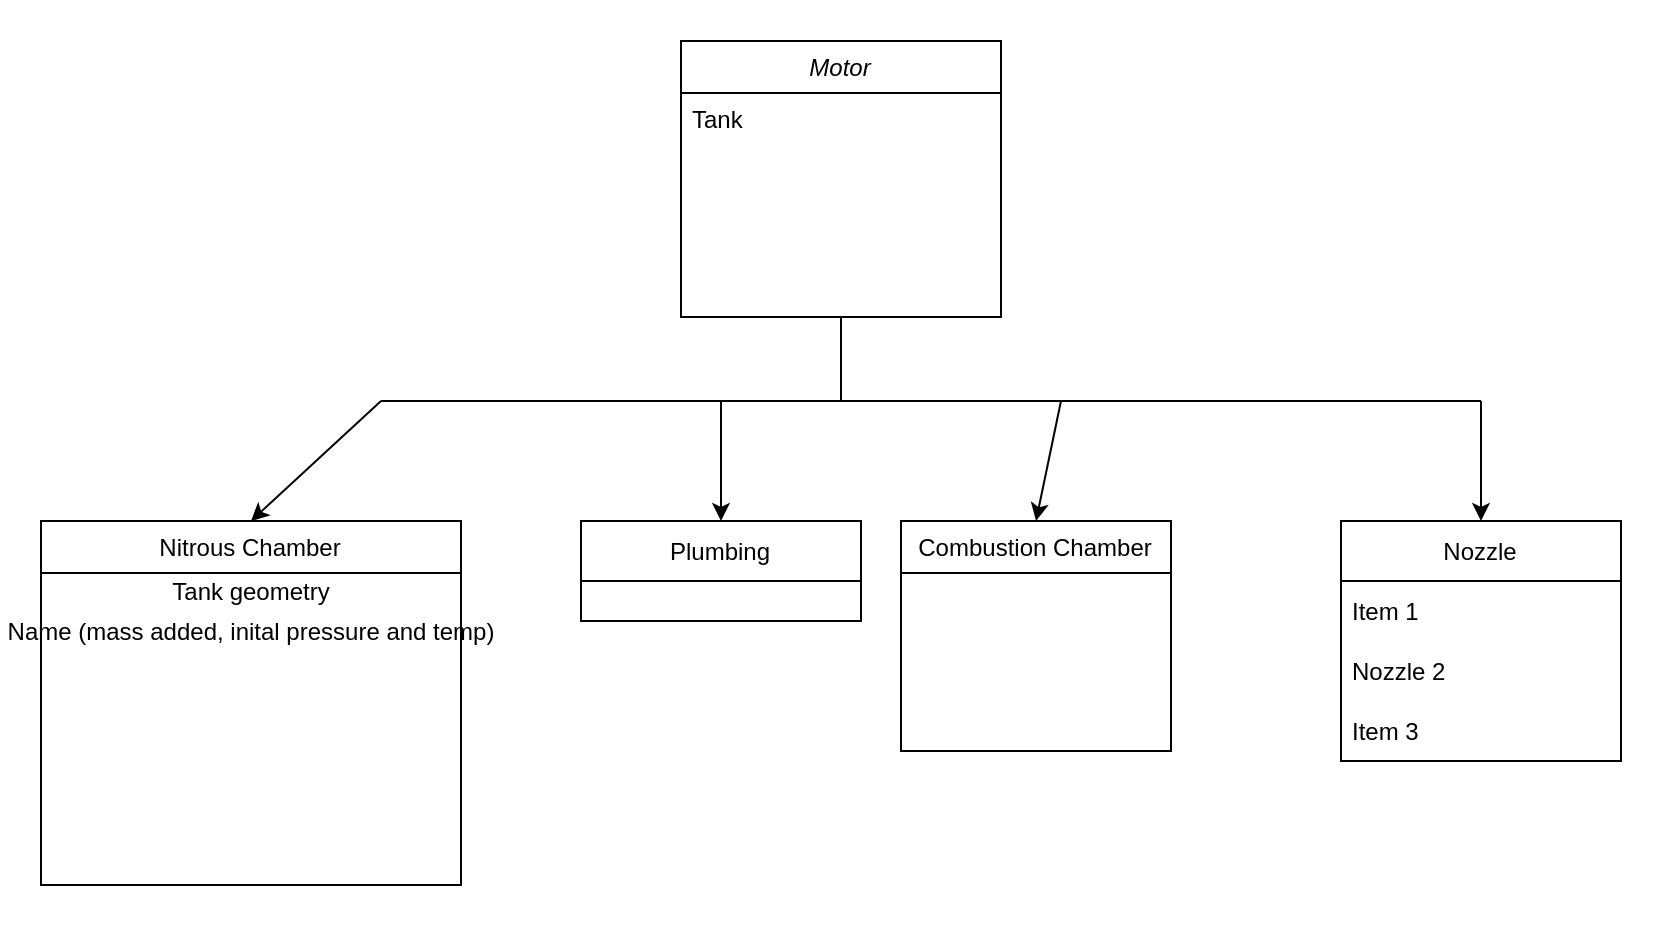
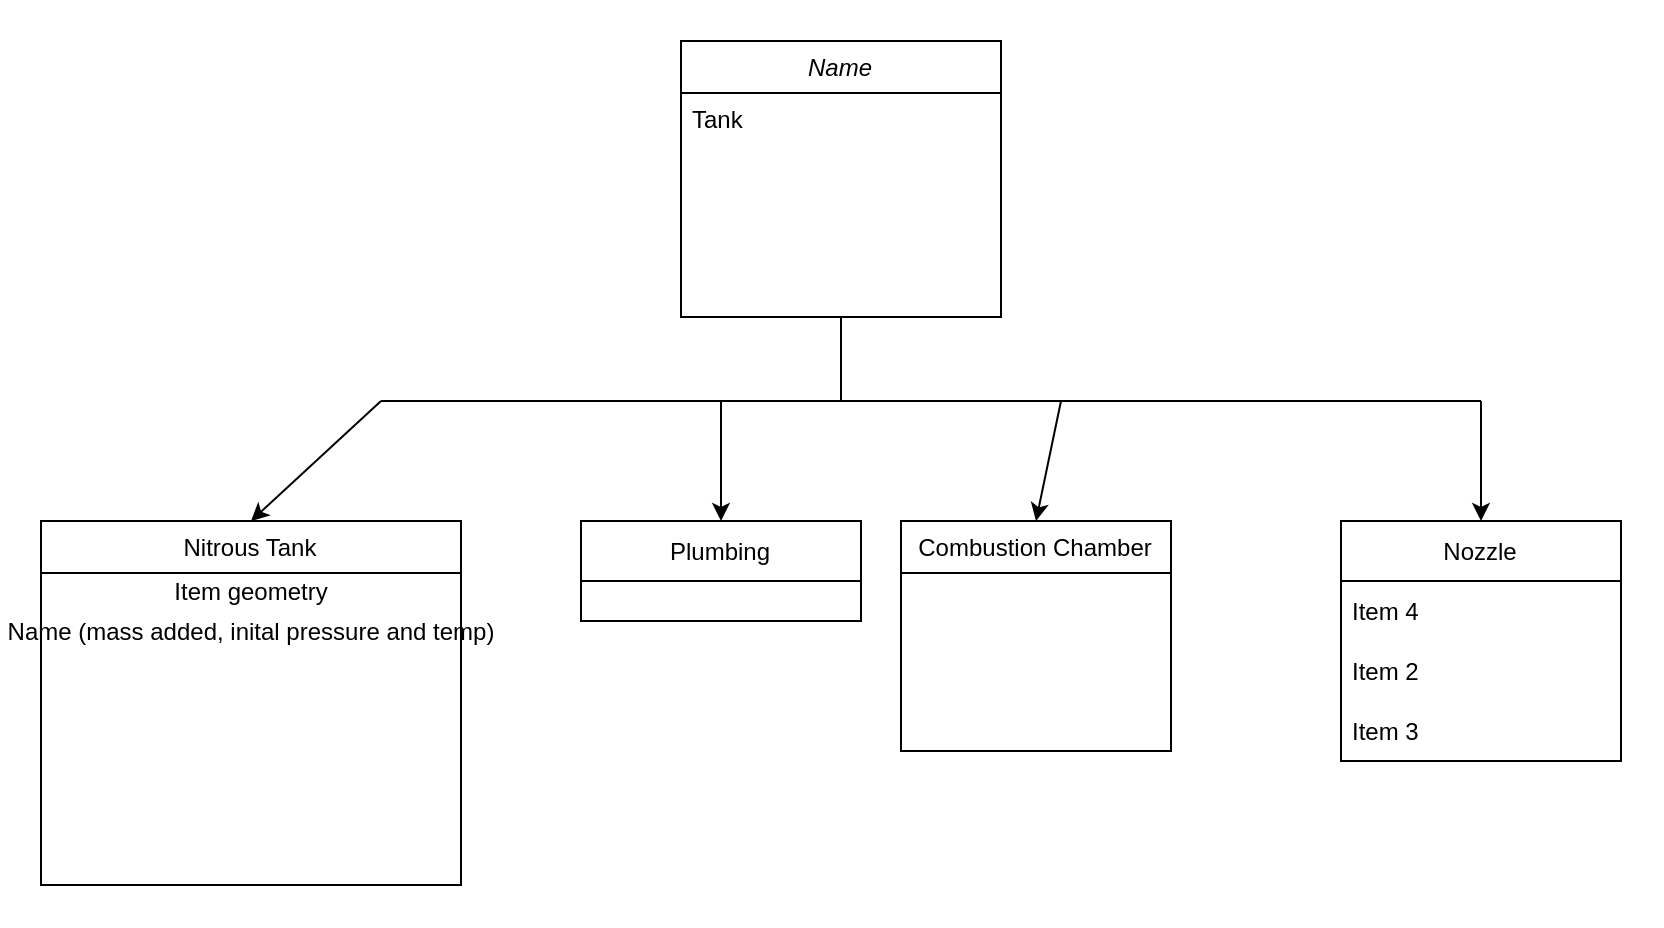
- <mxCell id="2" value="Motor" style="swimlane;fontStyle=2;align=center;verticalAlign=top;childLayout=stackLayout;horizontal=1;startSize=26;horizontalStack=0;resizeParent=1;resizeLast=0;collapsible=1;marginBottom=0;rounded=0;shadow=0;strokeWidth=1;" parent="1" vertex="1"><mxGeometry x="340" y="20" width="160" height="138" as="geometry"><mxRectangle x="230" y="140" width="160" height="26" as="alternateBounds" /></mxGeometry></mxCell>
+ <mxCell id="2" value="Name" style="swimlane;fontStyle=2;align=center;verticalAlign=top;childLayout=stackLayout;horizontal=1;startSize=26;horizontalStack=0;resizeParent=1;resizeLast=0;collapsible=1;marginBottom=0;rounded=0;shadow=0;strokeWidth=1;" parent="1" vertex="1"><mxGeometry x="340" y="20" width="160" height="138" as="geometry"><mxRectangle x="230" y="140" width="160" height="26" as="alternateBounds" /></mxGeometry></mxCell>
- <mxCell id="4" value="Nitrous Chamber" style="swimlane;fontStyle=0;align=center;verticalAlign=top;childLayout=stackLayout;horizontal=1;startSize=26;horizontalStack=0;resizeParent=1;resizeLast=0;collapsible=1;marginBottom=0;rounded=0;shadow=0;strokeWidth=1;" parent="1" vertex="1"><mxGeometry x="20" y="260" width="210" height="182" as="geometry"><mxRectangle x="130" y="380" width="160" height="26" as="alternateBounds" /></mxGeometry></mxCell>
+ <mxCell id="4" value="Nitrous Tank" style="swimlane;fontStyle=0;align=center;verticalAlign=top;childLayout=stackLayout;horizontal=1;startSize=26;horizontalStack=0;resizeParent=1;resizeLast=0;collapsible=1;marginBottom=0;rounded=0;shadow=0;strokeWidth=1;" parent="1" vertex="1"><mxGeometry x="20" y="260" width="210" height="182" as="geometry"><mxRectangle x="130" y="380" width="160" height="26" as="alternateBounds" /></mxGeometry></mxCell>
- <mxCell id="5" value="Tank geometry" style="text;html=1;align=center;verticalAlign=middle;resizable=0;points=[];autosize=1;strokeColor=none;fillColor=none;" vertex="1" parent="4"><mxGeometry y="26" width="210" height="20" as="geometry" /></mxCell>
+ <mxCell id="5" value="Item geometry" style="text;html=1;align=center;verticalAlign=middle;resizable=0;points=[];autosize=1;strokeColor=none;fillColor=none;" vertex="1" parent="4"><mxGeometry y="26" width="210" height="20" as="geometry" /></mxCell>
- <mxCell id="9" value="Item 1" style="text;strokeColor=none;fillColor=none;align=left;verticalAlign=middle;spacingLeft=4;spacingRight=4;overflow=hidden;points=[[0,0.5],[1,0.5]];portConstraint=eastwest;rotatable=0;" vertex="1" parent="8"><mxGeometry y="30" width="140" height="30" as="geometry" /></mxCell>
+ <mxCell id="9" value="Item 4" style="text;strokeColor=none;fillColor=none;align=left;verticalAlign=middle;spacingLeft=4;spacingRight=4;overflow=hidden;points=[[0,0.5],[1,0.5]];portConstraint=eastwest;rotatable=0;" vertex="1" parent="8"><mxGeometry y="30" width="140" height="30" as="geometry" /></mxCell>
- <mxCell id="10" value="Nozzle 2" style="text;strokeColor=none;fillColor=none;align=left;verticalAlign=middle;spacingLeft=4;spacingRight=4;overflow=hidden;points=[[0,0.5],[1,0.5]];portConstraint=eastwest;rotatable=0;" vertex="1" parent="8"><mxGeometry y="60" width="140" height="30" as="geometry" /></mxCell>
+ <mxCell id="10" value="Item 2" style="text;strokeColor=none;fillColor=none;align=left;verticalAlign=middle;spacingLeft=4;spacingRight=4;overflow=hidden;points=[[0,0.5],[1,0.5]];portConstraint=eastwest;rotatable=0;" vertex="1" parent="8"><mxGeometry y="60" width="140" height="30" as="geometry" /></mxCell>
